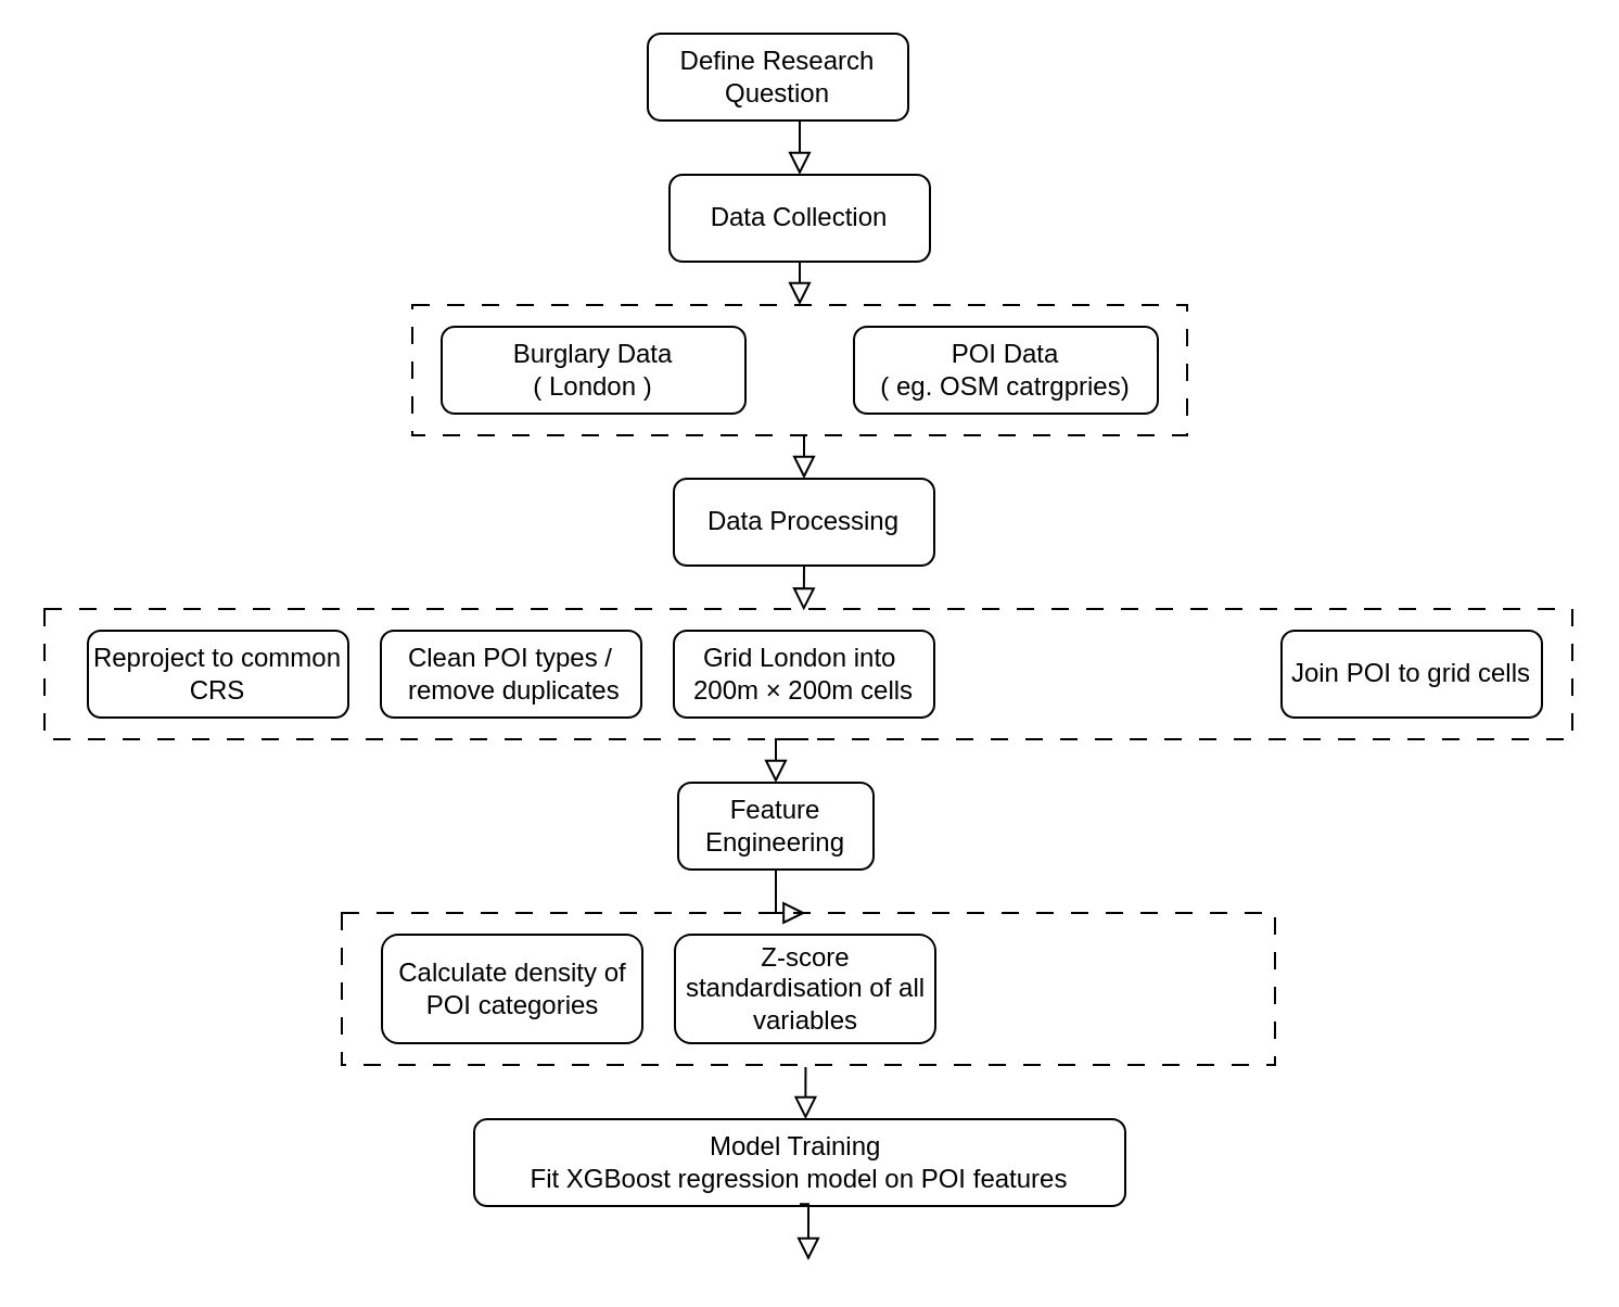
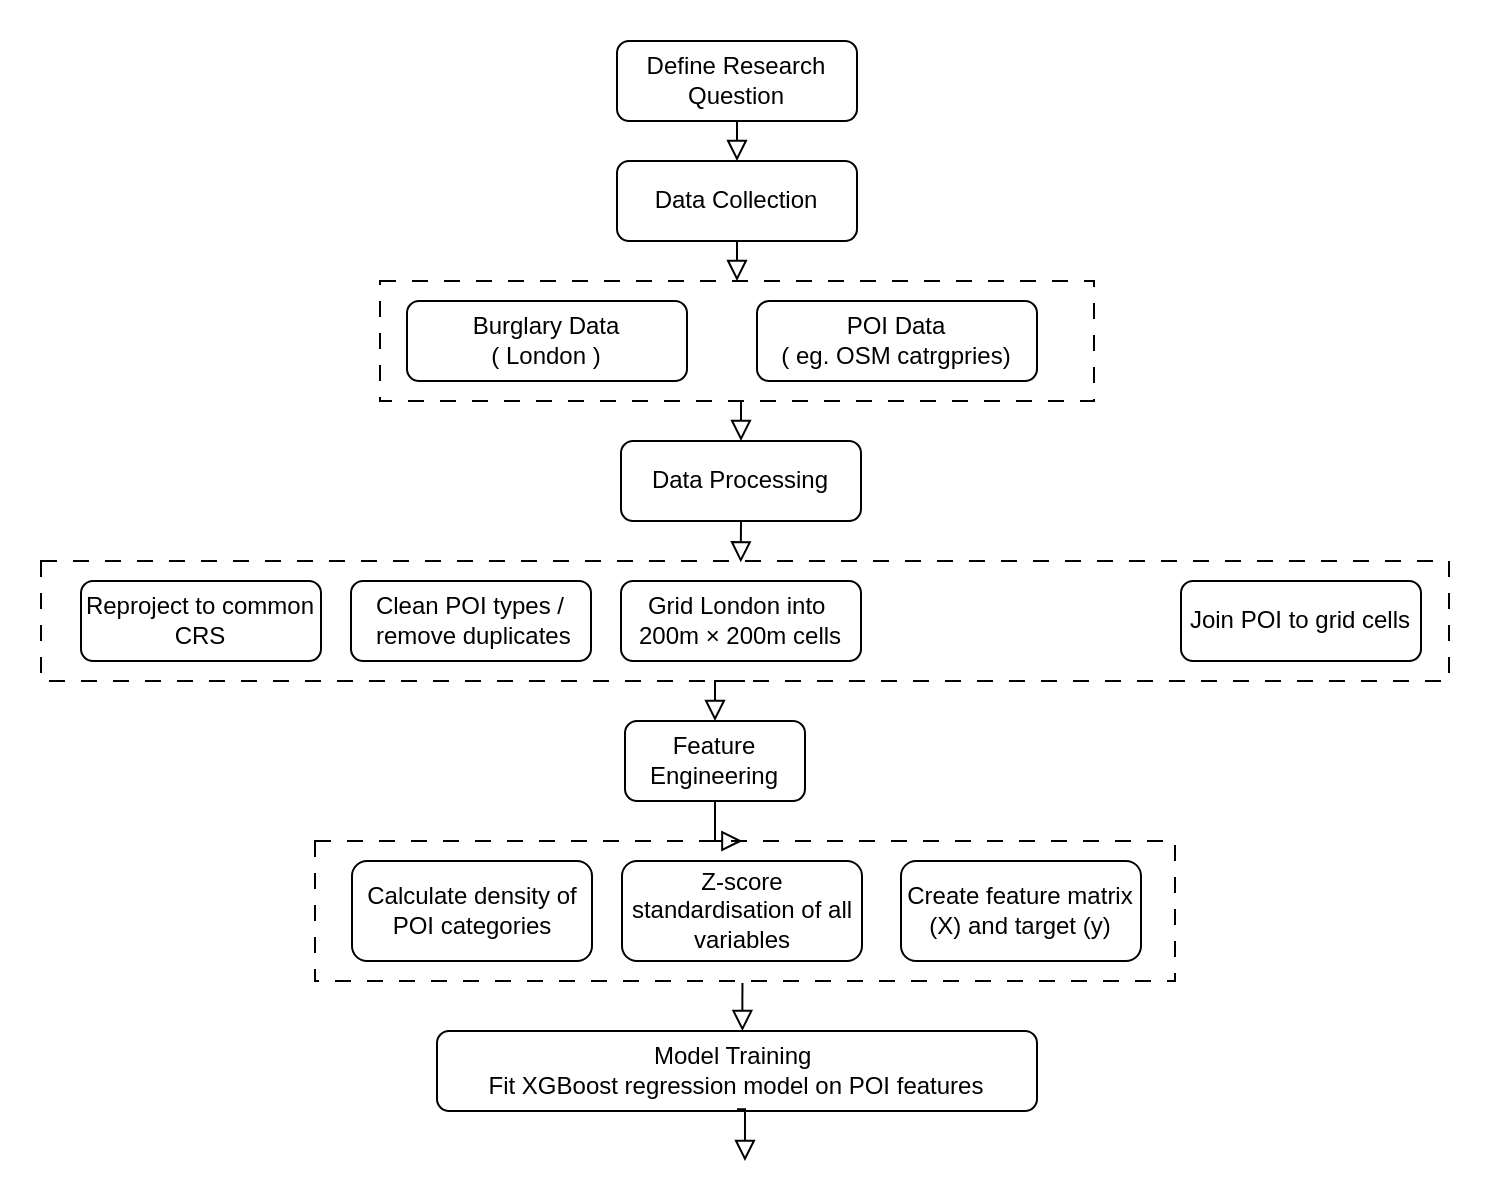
- <mxCell id="7" value="Define Research Question" style="rounded=1;whiteSpace=wrap;html=1;fontSize=12;glass=0;strokeWidth=1;shadow=0;" parent="1" vertex="1"><mxGeometry x="298" y="15" width="120" height="40" as="geometry" /></mxCell>
+ <mxCell id="7" value="Define Research Question" style="rounded=1;whiteSpace=wrap;html=1;fontSize=12;glass=0;strokeWidth=1;shadow=0;" parent="1" vertex="1"><mxGeometry x="308" y="20" width="120" height="40" as="geometry" /></mxCell>
- <mxCell id="12" value="POI Data&lt;div&gt;( eg. OSM catrgpries)&lt;/div&gt;" style="rounded=1;whiteSpace=wrap;html=1;" vertex="1" parent="1"><mxGeometry x="393" y="150" width="140" height="40" as="geometry" /></mxCell>
+ <mxCell id="12" value="POI Data&lt;div&gt;( eg. OSM catrgpries)&lt;/div&gt;" style="rounded=1;whiteSpace=wrap;html=1;" vertex="1" parent="1"><mxGeometry x="378" y="150" width="140" height="40" as="geometry" /></mxCell>
+ <mxCell id="23" value="Create feature matrix (X) and target (y)" style="rounded=1;whiteSpace=wrap;html=1;" vertex="1" parent="1"><mxGeometry x="450" y="430" width="120" height="50" as="geometry" /></mxCell>
